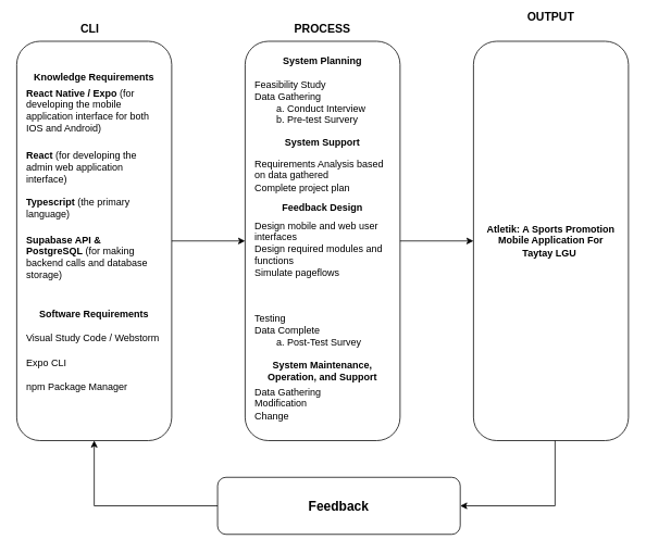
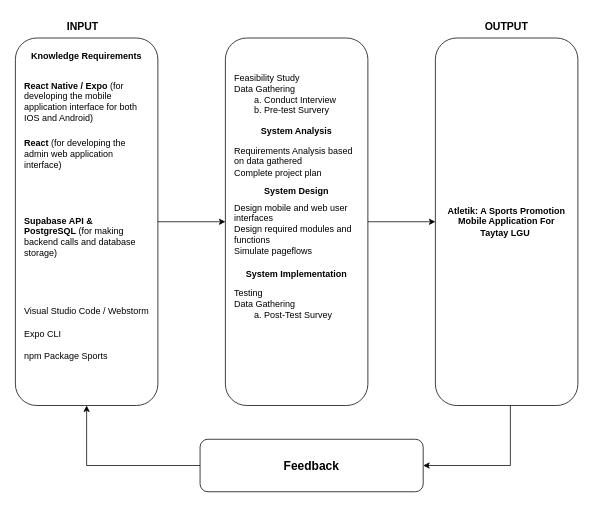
- <mxCell id="29" value="&lt;font style=&quot;font-size: 14px;&quot;&gt;&lt;b&gt;OUTPUT&lt;/b&gt;&lt;/font&gt;" style="text;html=1;align=center;verticalAlign=middle;whiteSpace=wrap;rounded=0;" vertex="1" parent="1"><mxGeometry x="645" y="5" width="60" height="30" as="geometry" /></mxCell>
+ <mxCell id="29" value="&lt;font style=&quot;font-size: 14px;&quot;&gt;&lt;b&gt;OUTPUT&lt;/b&gt;&lt;/font&gt;" style="text;html=1;align=center;verticalAlign=middle;whiteSpace=wrap;rounded=0;" vertex="1" parent="1"><mxGeometry x="645" y="20" width="60" height="30" as="geometry" /></mxCell>
- <mxCell id="27" value="&lt;font style=&quot;font-size: 14px;&quot;&gt;&lt;b&gt;CLI&lt;/b&gt;&lt;/font&gt;" style="text;html=1;align=center;verticalAlign=middle;whiteSpace=wrap;rounded=0;" vertex="1" parent="1"><mxGeometry x="80" y="20" width="60" height="30" as="geometry" /></mxCell>
+ <mxCell id="27" value="&lt;font style=&quot;font-size: 14px;&quot;&gt;&lt;b&gt;INPUT&lt;/b&gt;&lt;/font&gt;" style="text;html=1;align=center;verticalAlign=middle;whiteSpace=wrap;rounded=0;" vertex="1" parent="1"><mxGeometry x="80" y="20" width="60" height="30" as="geometry" /></mxCell>
- <mxCell id="28" value="&lt;font style=&quot;font-size: 14px;&quot;&gt;&lt;b&gt;PROCESS&lt;/b&gt;&lt;/font&gt;" style="text;html=1;align=center;verticalAlign=middle;whiteSpace=wrap;rounded=0;" vertex="1" parent="1"><mxGeometry x="365" y="20" width="60" height="30" as="geometry" /></mxCell>
- <mxCell id="14" value="System Planning" style="text;html=1;align=center;verticalAlign=middle;whiteSpace=wrap;rounded=0;fontStyle=1" vertex="1" parent="1"><mxGeometry x="310" y="60" width="170" height="30" as="geometry" /></mxCell>
- <mxCell id="4" value="Knowledge Requirements" style="text;html=1;align=center;verticalAlign=middle;whiteSpace=wrap;rounded=0;fontStyle=1" vertex="1" parent="1"><mxGeometry x="30" y="80" width="170" height="30" as="geometry" /></mxCell>
+ <mxCell id="4" value="Knowledge Requirements" style="text;html=1;align=center;verticalAlign=middle;whiteSpace=wrap;rounded=0;fontStyle=1" vertex="1" parent="1"><mxGeometry x="30" y="60" width="170" height="30" as="geometry" /></mxCell>
- <mxCell id="18" value="System Support" style="text;html=1;align=center;verticalAlign=middle;whiteSpace=wrap;rounded=0;fontStyle=1" vertex="1" parent="1"><mxGeometry x="310" y="160" width="170" height="30" as="geometry" /></mxCell>
+ <mxCell id="18" value="System Analysis" style="text;html=1;align=center;verticalAlign=middle;whiteSpace=wrap;rounded=0;fontStyle=1" vertex="1" parent="1"><mxGeometry x="310" y="160" width="170" height="30" as="geometry" /></mxCell>
- <mxCell id="7" value="&lt;b&gt;Typescript &lt;/b&gt;(the primary language)" style="text;html=1;align=left;verticalAlign=middle;whiteSpace=wrap;rounded=0;" vertex="1" parent="1"><mxGeometry x="30" y="240" width="170" height="30" as="geometry" /></mxCell>
- <mxCell id="20" value="Feedback Design" style="text;html=1;align=center;verticalAlign=middle;whiteSpace=wrap;rounded=0;fontStyle=1" vertex="1" parent="1"><mxGeometry x="310" y="240" width="170" height="30" as="geometry" /></mxCell>
+ <mxCell id="20" value="System Design" style="text;html=1;align=center;verticalAlign=middle;whiteSpace=wrap;rounded=0;fontStyle=1" vertex="1" parent="1"><mxGeometry x="310" y="240" width="170" height="30" as="geometry" /></mxCell>
+ <mxCell id="17" value="System Implementation" style="text;html=1;align=center;verticalAlign=middle;whiteSpace=wrap;rounded=0;fontStyle=1" vertex="1" parent="1"><mxGeometry x="310" y="350" width="170" height="30" as="geometry" /></mxCell>
- <mxCell id="9" value="Software Requirements" style="text;html=1;align=center;verticalAlign=middle;whiteSpace=wrap;rounded=0;fontStyle=1" vertex="1" parent="1"><mxGeometry x="30" y="370" width="170" height="30" as="geometry" /></mxCell>
- <mxCell id="21" value="Testing&amp;nbsp;&lt;div&gt;Data Complete&lt;/div&gt;&lt;div&gt;&lt;span style=&quot;white-space: pre;&quot;&gt;&#09;&lt;/span&gt;a. Post-Test Survey&lt;br&gt;&lt;/div&gt;" style="text;html=1;align=left;verticalAlign=middle;whiteSpace=wrap;rounded=0;" vertex="1" parent="1"><mxGeometry x="310" y="390" width="170" height="30" as="geometry" /></mxCell>
+ <mxCell id="21" value="Testing&amp;nbsp;&lt;div&gt;Data Gathering&lt;/div&gt;&lt;div&gt;&lt;span style=&quot;white-space: pre;&quot;&gt;&#09;&lt;/span&gt;a. Post-Test Survey&lt;br&gt;&lt;/div&gt;" style="text;html=1;align=left;verticalAlign=middle;whiteSpace=wrap;rounded=0;" vertex="1" parent="1"><mxGeometry x="310" y="390" width="170" height="30" as="geometry" /></mxCell>
- <mxCell id="10" value="Visual Study Code / Webstorm" style="text;html=1;align=left;verticalAlign=middle;whiteSpace=wrap;rounded=0;" vertex="1" parent="1"><mxGeometry x="30" y="400" width="170" height="30" as="geometry" /></mxCell>
+ <mxCell id="10" value="Visual Studio Code / Webstorm" style="text;html=1;align=left;verticalAlign=middle;whiteSpace=wrap;rounded=0;" vertex="1" parent="1"><mxGeometry x="30" y="400" width="170" height="30" as="geometry" /></mxCell>
- <mxCell id="22" value="System Maintenance, Operation, and Support" style="text;html=1;align=center;verticalAlign=middle;whiteSpace=wrap;rounded=0;fontStyle=1" vertex="1" parent="1"><mxGeometry x="310" y="440" width="170" height="30" as="geometry" /></mxCell>
- <mxCell id="32" value="npm Package Manager" style="text;html=1;align=left;verticalAlign=middle;whiteSpace=wrap;rounded=0;" vertex="1" parent="1"><mxGeometry x="30" y="459" width="170" height="30" as="geometry" /></mxCell>
+ <mxCell id="32" value="npm Package Sports" style="text;html=1;align=left;verticalAlign=middle;whiteSpace=wrap;rounded=0;" vertex="1" parent="1"><mxGeometry x="30" y="459" width="170" height="30" as="geometry" /></mxCell>
- <mxCell id="23" value="Data Gathering&lt;div&gt;Modification&lt;/div&gt;&lt;div&gt;Change&lt;/div&gt;" style="text;html=1;align=left;verticalAlign=middle;whiteSpace=wrap;rounded=0;" vertex="1" parent="1"><mxGeometry x="310" y="480" width="170" height="30" as="geometry" /></mxCell>
